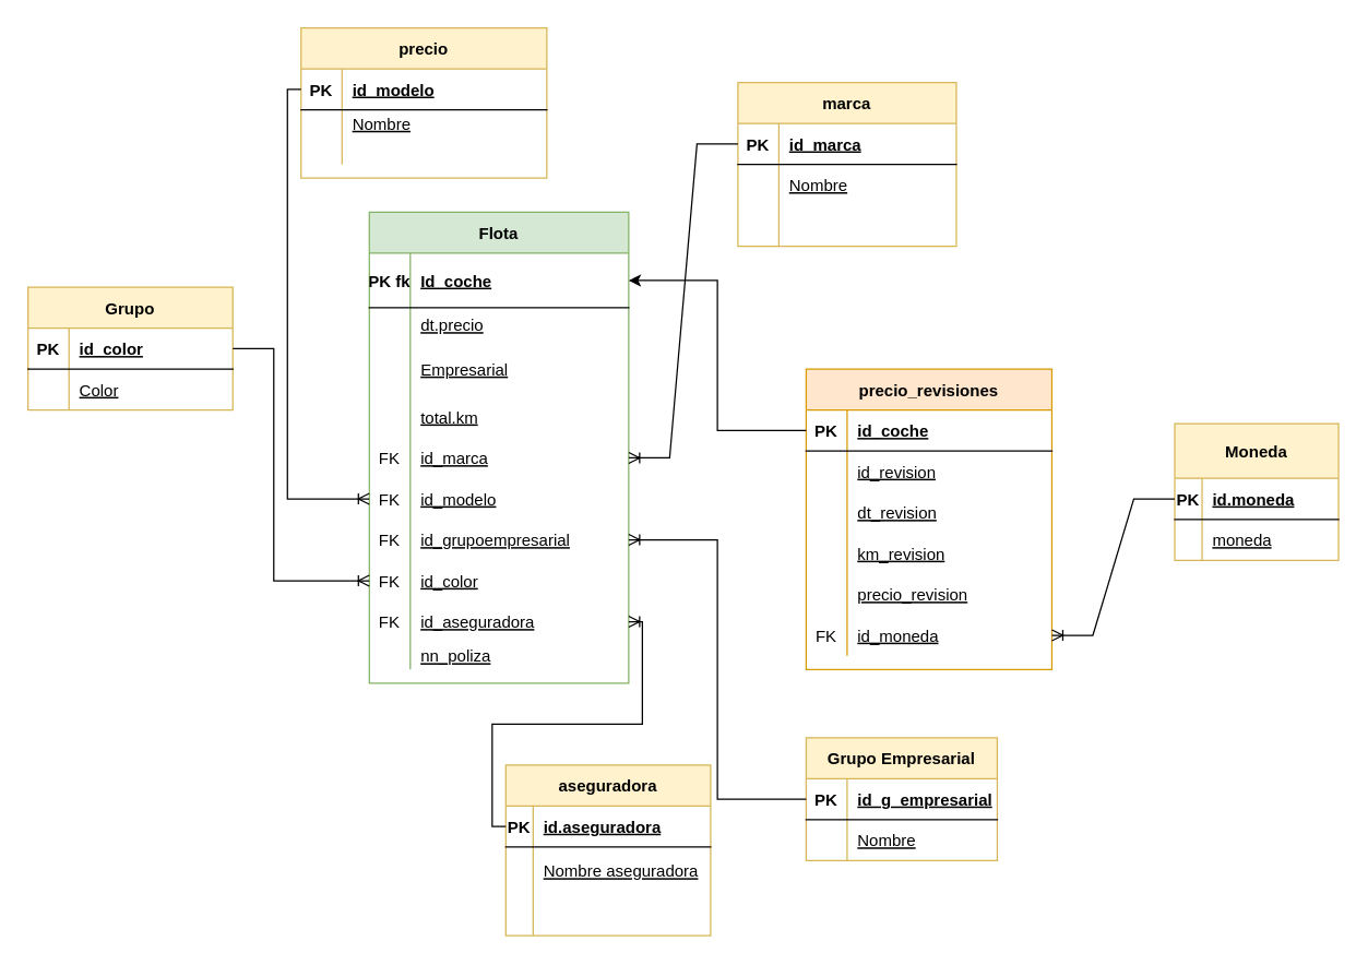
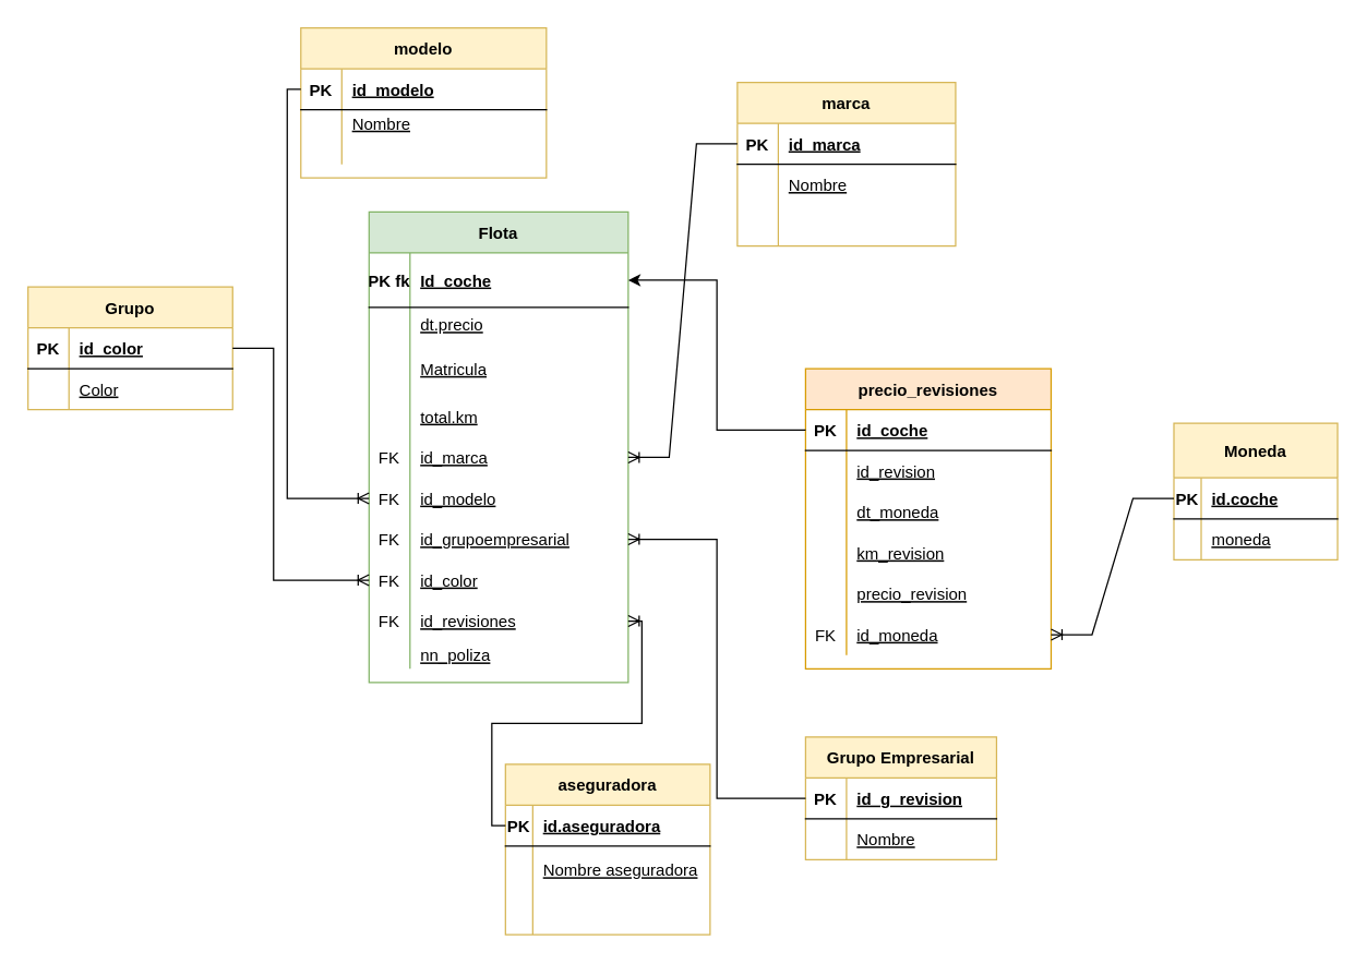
- <mxCell id="33" value="precio" style="shape=table;startSize=30;container=1;collapsible=1;childLayout=tableLayout;fixedRows=1;rowLines=0;fontStyle=1;align=center;resizeLast=1;fillColor=#fff2cc;strokeColor=#d6b656;" parent="1" vertex="1"><mxGeometry x="220" y="20" width="180" height="110.0" as="geometry" /></mxCell>
+ <mxCell id="33" value="modelo" style="shape=table;startSize=30;container=1;collapsible=1;childLayout=tableLayout;fixedRows=1;rowLines=0;fontStyle=1;align=center;resizeLast=1;fillColor=#fff2cc;strokeColor=#d6b656;" parent="1" vertex="1"><mxGeometry x="220" y="20" width="180" height="110.0" as="geometry" /></mxCell>
- <mxCell id="11" value="Empresarial" style="shape=partialRectangle;connectable=0;fillColor=none;top=0;left=0;bottom=0;right=0;align=left;spacingLeft=6;overflow=hidden;fontStyle=4" parent="9" vertex="1"><mxGeometry x="30.0" width="160.0" height="40" as="geometry"><mxRectangle width="160.0" height="40" as="alternateBounds" /></mxGeometry></mxCell>
+ <mxCell id="11" value="Matricula" style="shape=partialRectangle;connectable=0;fillColor=none;top=0;left=0;bottom=0;right=0;align=left;spacingLeft=6;overflow=hidden;fontStyle=4" parent="9" vertex="1"><mxGeometry x="30.0" width="160.0" height="40" as="geometry"><mxRectangle width="160.0" height="40" as="alternateBounds" /></mxGeometry></mxCell>
- <mxCell id="63" value="id.moneda" style="shape=partialRectangle;connectable=0;fillColor=none;top=0;left=0;bottom=0;right=0;align=left;spacingLeft=6;fontStyle=5;overflow=hidden;" parent="61" vertex="1"><mxGeometry x="20" width="100" height="30" as="geometry"><mxRectangle width="100" height="30" as="alternateBounds" /></mxGeometry></mxCell>
+ <mxCell id="63" value="id.coche" style="shape=partialRectangle;connectable=0;fillColor=none;top=0;left=0;bottom=0;right=0;align=left;spacingLeft=6;fontStyle=5;overflow=hidden;" parent="61" vertex="1"><mxGeometry x="20" width="100" height="30" as="geometry"><mxRectangle width="100" height="30" as="alternateBounds" /></mxGeometry></mxCell>
- <mxCell id="93" value="dt_revision" style="shape=partialRectangle;connectable=0;fillColor=none;top=0;left=0;bottom=0;right=0;align=left;spacingLeft=6;overflow=hidden;fontStyle=4" parent="91" vertex="1"><mxGeometry x="30" width="150" height="30" as="geometry"><mxRectangle width="150" height="30" as="alternateBounds" /></mxGeometry></mxCell>
+ <mxCell id="93" value="dt_moneda" style="shape=partialRectangle;connectable=0;fillColor=none;top=0;left=0;bottom=0;right=0;align=left;spacingLeft=6;overflow=hidden;fontStyle=4" parent="91" vertex="1"><mxGeometry x="30" width="150" height="30" as="geometry"><mxRectangle width="150" height="30" as="alternateBounds" /></mxGeometry></mxCell>
- <mxCell id="29" value="id_aseguradora" style="shape=partialRectangle;connectable=0;fillColor=none;top=0;left=0;bottom=0;right=0;align=left;spacingLeft=6;overflow=hidden;fontStyle=4" parent="27" vertex="1"><mxGeometry x="30.0" width="160.0" height="30" as="geometry"><mxRectangle width="160.0" height="30" as="alternateBounds" /></mxGeometry></mxCell>
+ <mxCell id="29" value="id_revisiones" style="shape=partialRectangle;connectable=0;fillColor=none;top=0;left=0;bottom=0;right=0;align=left;spacingLeft=6;overflow=hidden;fontStyle=4" parent="27" vertex="1"><mxGeometry x="30.0" width="160.0" height="30" as="geometry"><mxRectangle width="160.0" height="30" as="alternateBounds" /></mxGeometry></mxCell>
- <mxCell id="56" value="id_g_empresarial" style="shape=partialRectangle;connectable=0;fillColor=none;top=0;left=0;bottom=0;right=0;align=left;spacingLeft=6;fontStyle=5;overflow=hidden;" parent="54" vertex="1"><mxGeometry x="30" width="110" height="30" as="geometry"><mxRectangle width="110" height="30" as="alternateBounds" /></mxGeometry></mxCell>
+ <mxCell id="56" value="id_g_revision" style="shape=partialRectangle;connectable=0;fillColor=none;top=0;left=0;bottom=0;right=0;align=left;spacingLeft=6;fontStyle=5;overflow=hidden;" parent="54" vertex="1"><mxGeometry x="30" width="110" height="30" as="geometry"><mxRectangle width="110" height="30" as="alternateBounds" /></mxGeometry></mxCell>
